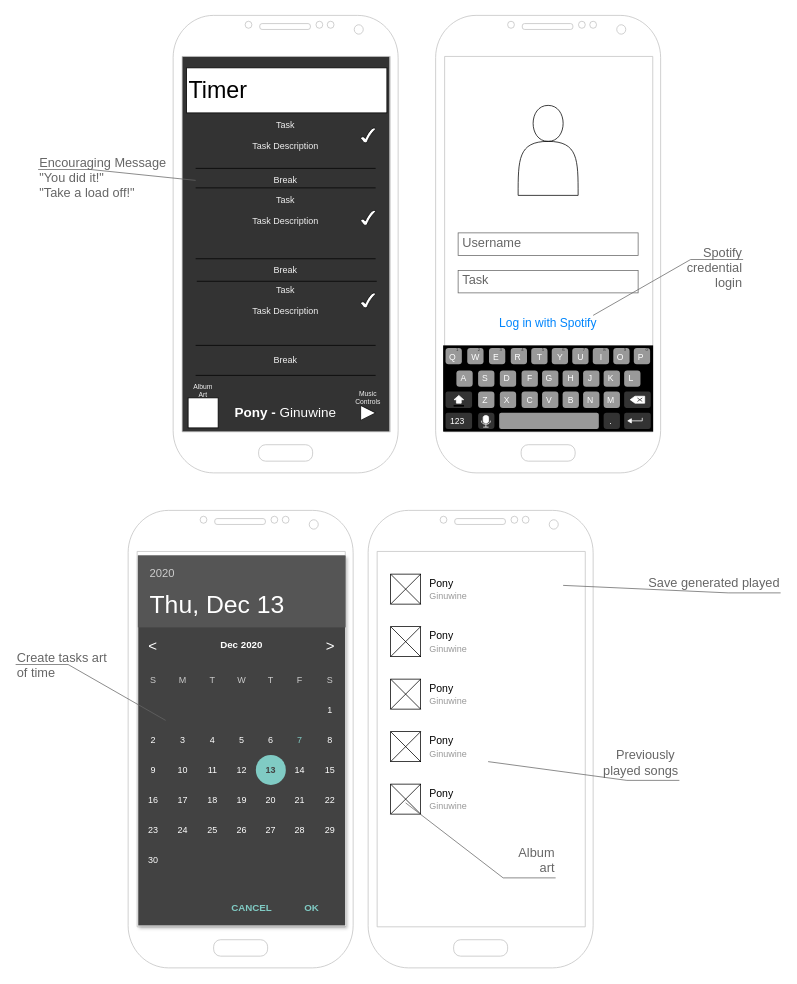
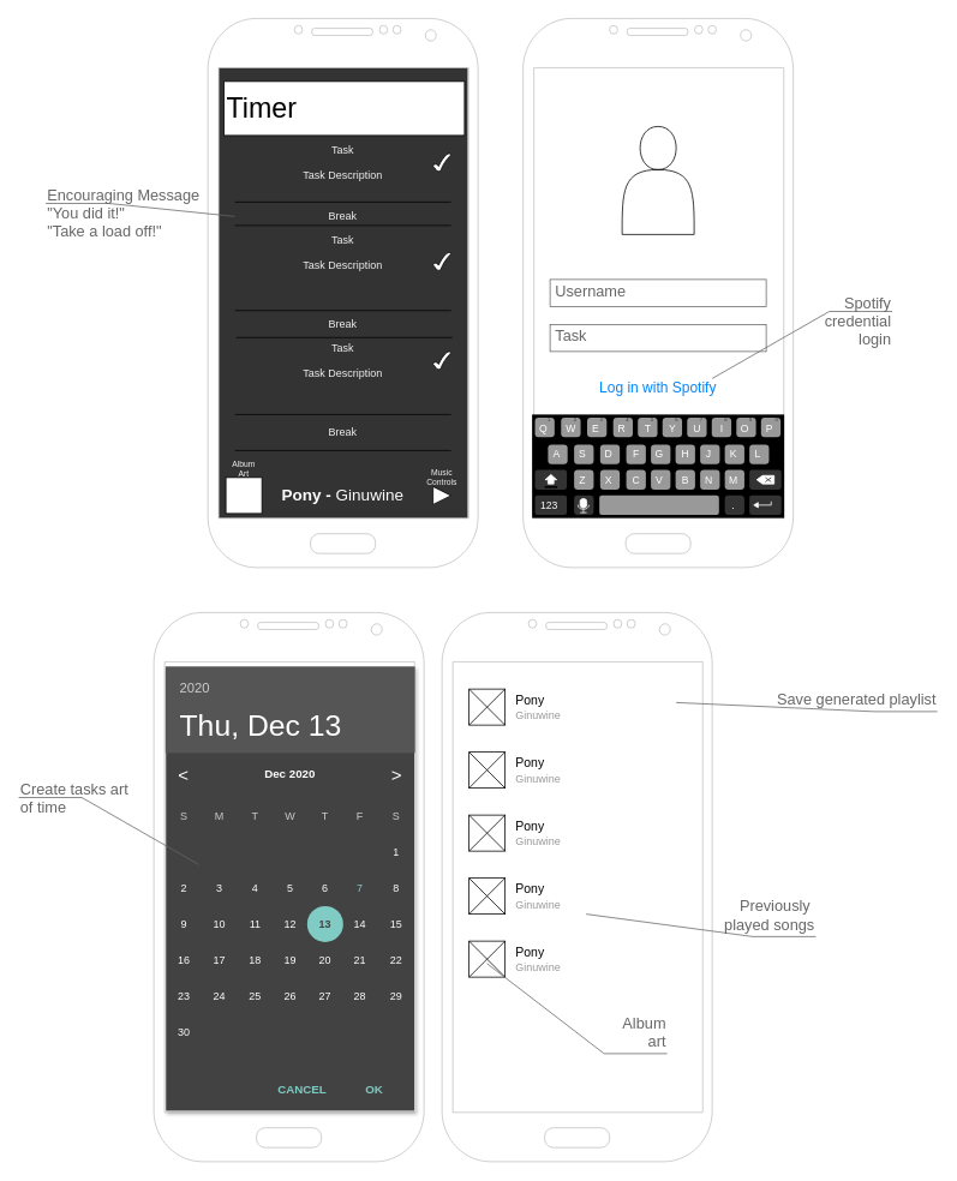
- <mxCell id="90" value="Save generated played" style="strokeWidth=1;shadow=0;dashed=0;align=center;html=1;shape=mxgraph.mockup.text.callout;linkText=;textSize=17;textColor=#666666;callDir=SE;callStyle=line;fontSize=17;fontColor=#666666;align=right;verticalAlign=bottom;strokeColor=#666666;" parent="1" vertex="1"><mxGeometry x="750" y="780" width="290" height="10" as="geometry" /></mxCell>
+ <mxCell id="90" value="Save generated playlist" style="strokeWidth=1;shadow=0;dashed=0;align=center;html=1;shape=mxgraph.mockup.text.callout;linkText=;textSize=17;textColor=#666666;callDir=SE;callStyle=line;fontSize=17;fontColor=#666666;align=right;verticalAlign=bottom;strokeColor=#666666;" parent="1" vertex="1"><mxGeometry x="750" y="780" width="290" height="10" as="geometry" /></mxCell>
